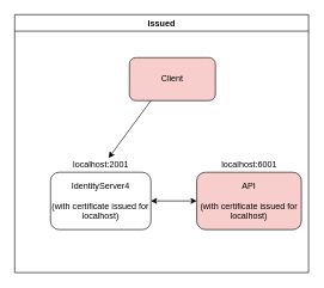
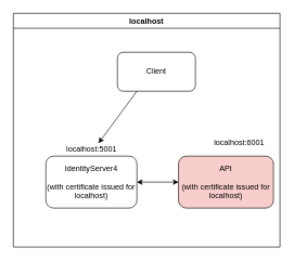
- <mxCell id="2" value="issued" style="swimlane;" parent="1" vertex="1"><mxGeometry x="20" y="20" width="410" height="360" as="geometry"><mxRectangle x="100" y="130" width="80" height="23" as="alternateBounds" /></mxGeometry></mxCell>
+ <mxCell id="2" value="localhost" style="swimlane;" parent="1" vertex="1"><mxGeometry x="20" y="20" width="410" height="360" as="geometry"><mxRectangle x="100" y="130" width="80" height="23" as="alternateBounds" /></mxGeometry></mxCell>
- <mxCell id="5" value="&lt;div&gt;Client&lt;/div&gt;" style="rounded=1;whiteSpace=wrap;html=1;fillColor=#f8cecc;" parent="2" vertex="1"><mxGeometry x="160" y="60" width="120" height="60" as="geometry" /></mxCell>
+ <mxCell id="5" value="&lt;div&gt;Client&lt;/div&gt;" style="rounded=1;whiteSpace=wrap;html=1;" parent="2" vertex="1"><mxGeometry x="160" y="60" width="120" height="60" as="geometry" /></mxCell>
- <mxCell id="7" value="&lt;div&gt;localhost:2001&lt;/div&gt;" style="text;html=1;align=center;verticalAlign=middle;resizable=0;points=[];autosize=1;" parent="2" vertex="1"><mxGeometry x="70" y="200" width="100" height="20" as="geometry" /></mxCell>
+ <mxCell id="7" value="&lt;div&gt;localhost:5001&lt;/div&gt;" style="text;html=1;align=center;verticalAlign=middle;resizable=0;points=[];autosize=1;" parent="2" vertex="1"><mxGeometry x="70" y="200" width="100" height="20" as="geometry" /></mxCell>
- <mxCell id="6" value="&lt;div&gt;localhost:6001&lt;/div&gt;" style="text;html=1;align=center;verticalAlign=middle;resizable=0;points=[];autosize=1;" parent="2" vertex="1"><mxGeometry x="277" y="200" width="100" height="20" as="geometry" /></mxCell>
+ <mxCell id="6" value="&lt;div&gt;localhost:6001&lt;/div&gt;" style="text;html=1;align=center;verticalAlign=middle;resizable=0;points=[];autosize=1;" parent="2" vertex="1"><mxGeometry x="297" y="190" width="100" height="20" as="geometry" /></mxCell>
